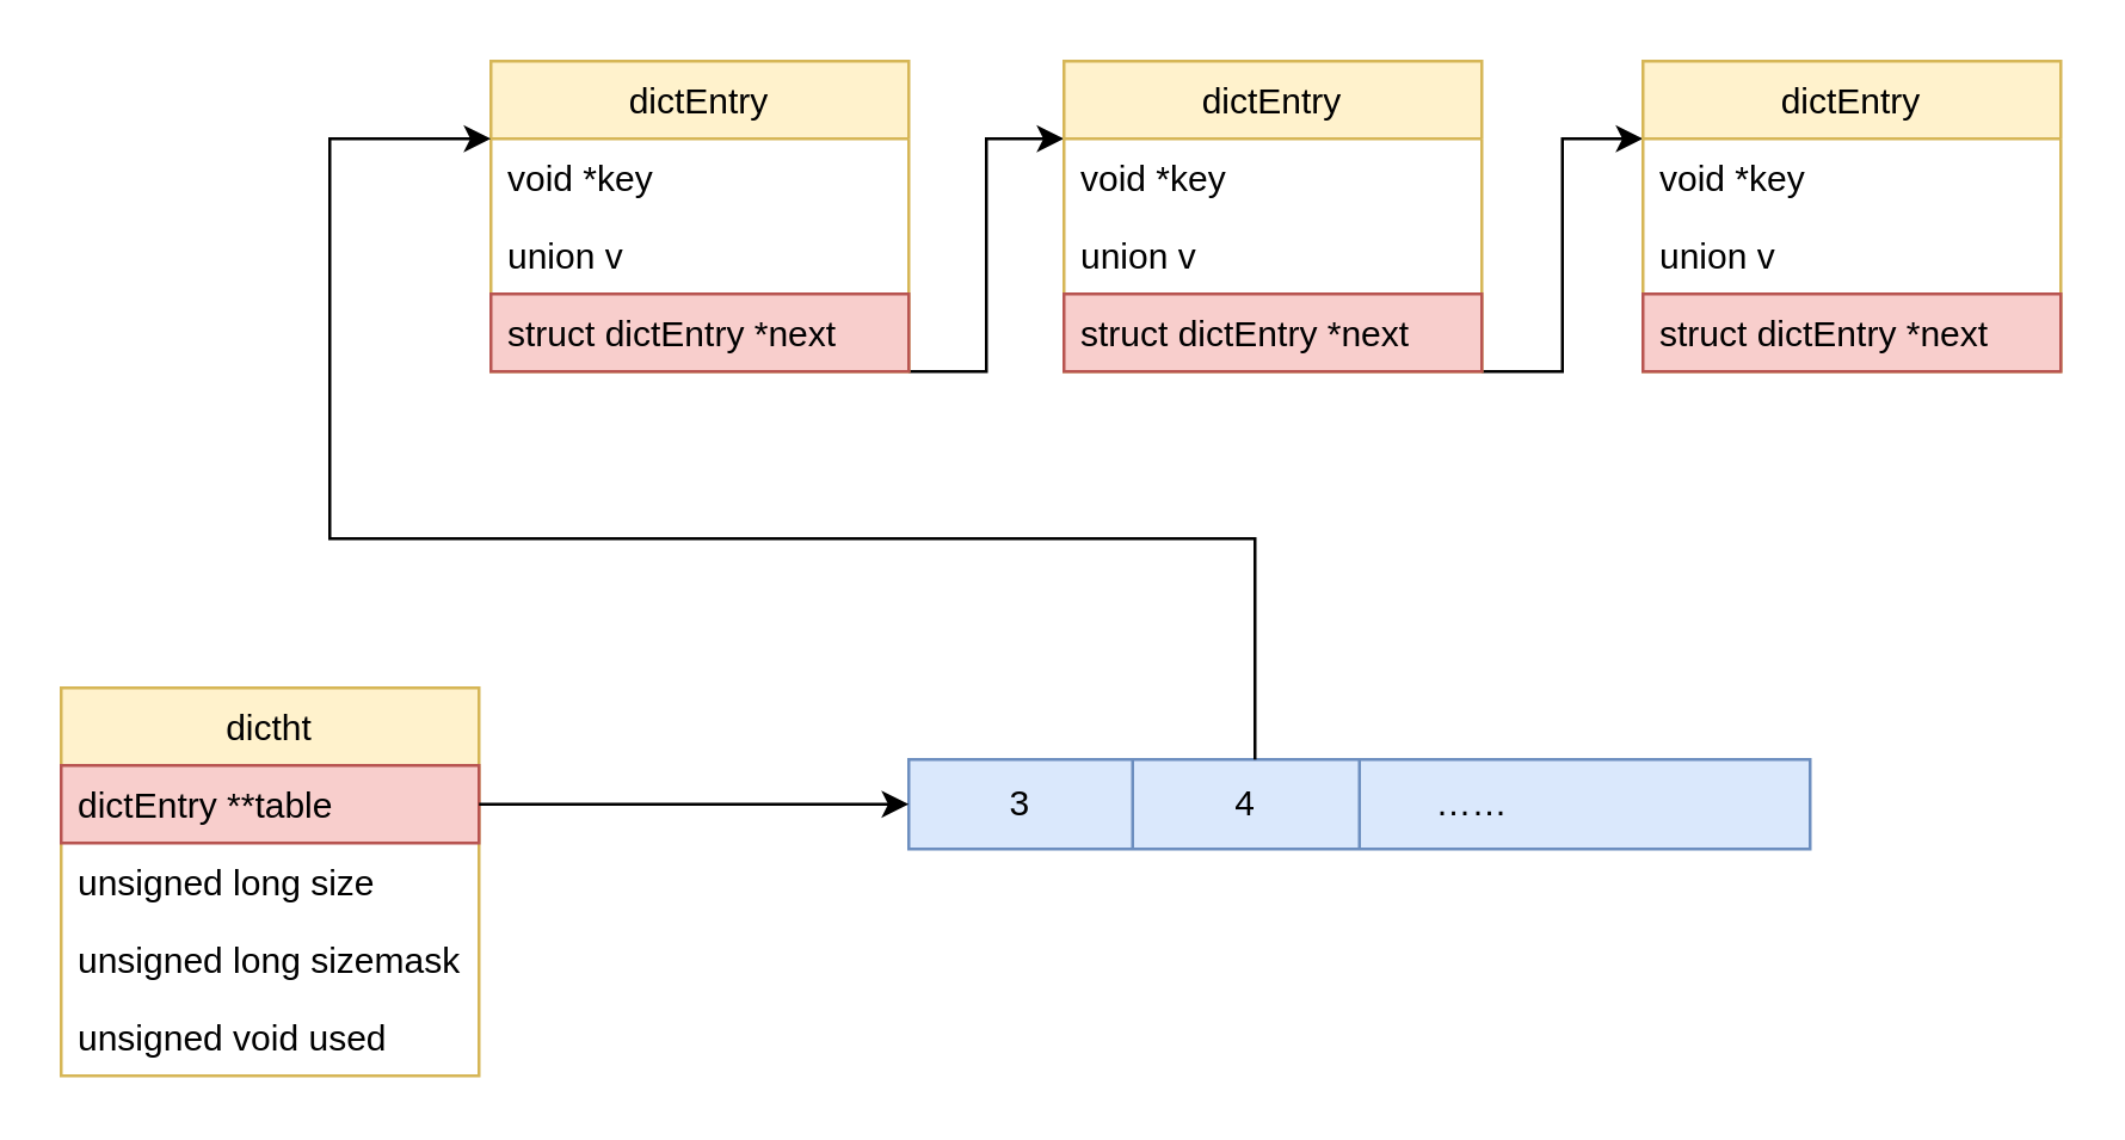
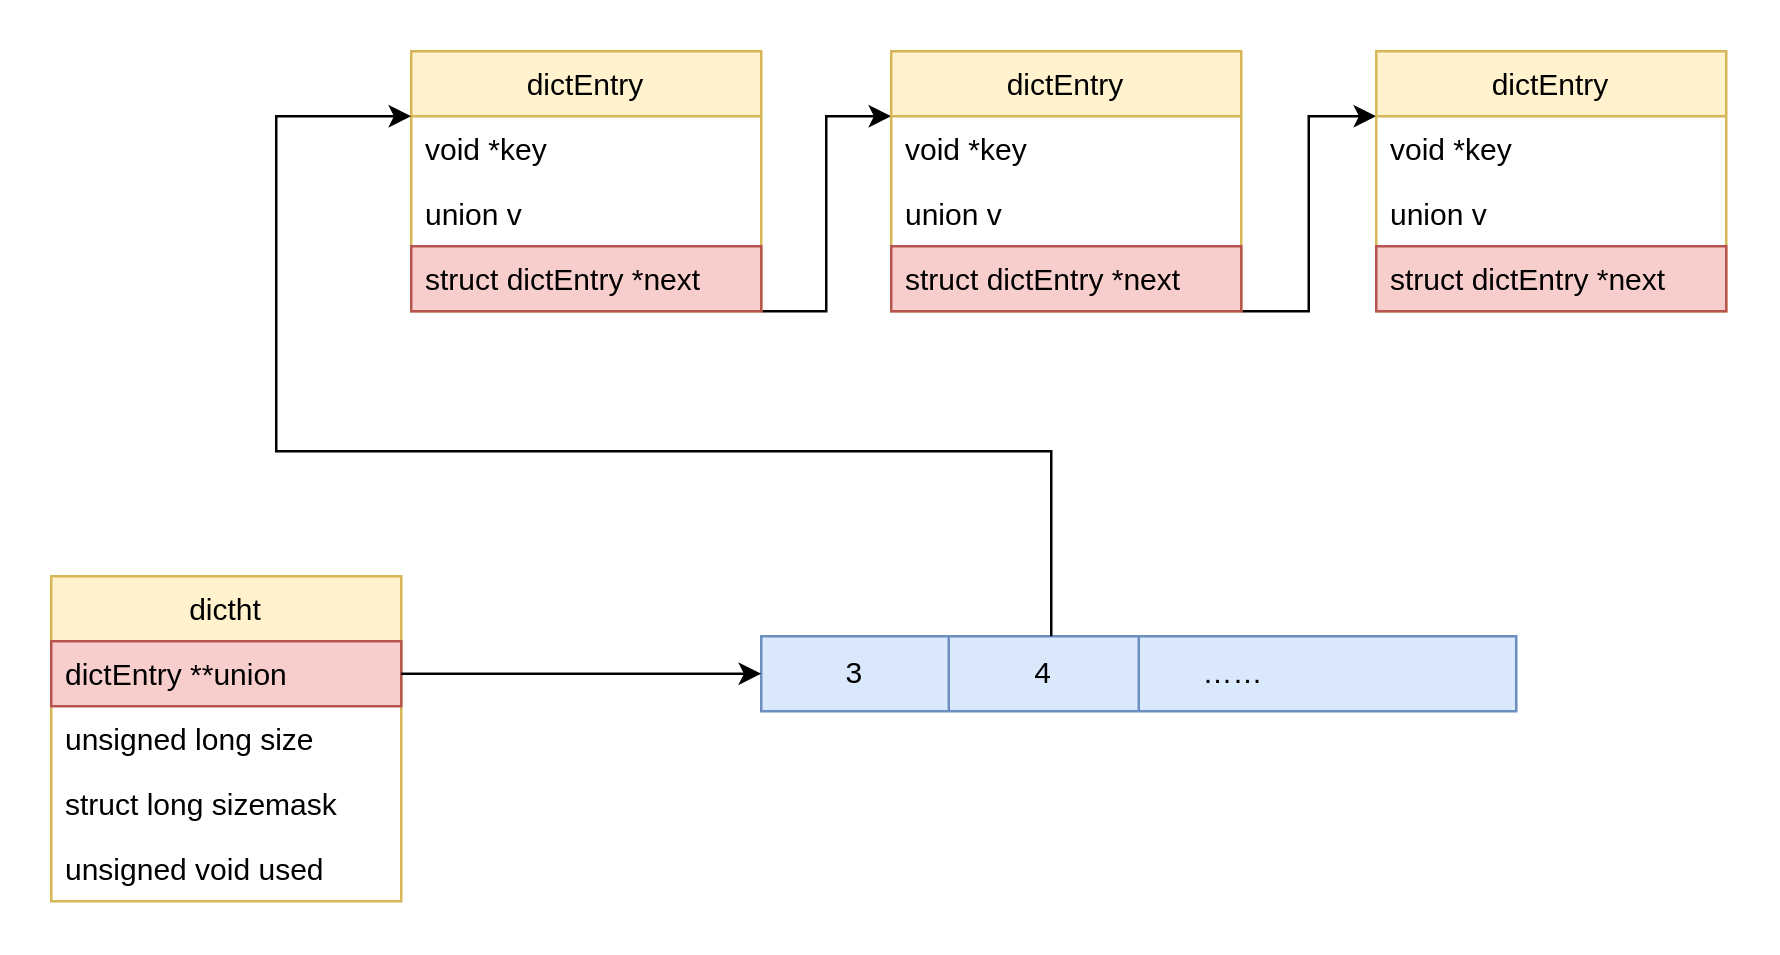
- <mxCell id="3" value="dictEntry **table" style="text;strokeColor=#b85450;fillColor=#f8cecc;align=left;verticalAlign=top;spacingLeft=4;spacingRight=4;overflow=hidden;rotatable=0;points=[[0,0.5],[1,0.5]];portConstraint=eastwest;" parent="2" vertex="1"><mxGeometry y="26" width="140" height="26" as="geometry" /></mxCell>
+ <mxCell id="3" value="dictEntry **union" style="text;strokeColor=#b85450;fillColor=#f8cecc;align=left;verticalAlign=top;spacingLeft=4;spacingRight=4;overflow=hidden;rotatable=0;points=[[0,0.5],[1,0.5]];portConstraint=eastwest;" parent="2" vertex="1"><mxGeometry y="26" width="140" height="26" as="geometry" /></mxCell>
- <mxCell id="5" value="unsigned long sizemask" style="text;strokeColor=none;fillColor=none;align=left;verticalAlign=top;spacingLeft=4;spacingRight=4;overflow=hidden;rotatable=0;points=[[0,0.5],[1,0.5]];portConstraint=eastwest;" parent="2" vertex="1"><mxGeometry y="78" width="140" height="26" as="geometry" /></mxCell>
+ <mxCell id="5" value="struct long sizemask" style="text;strokeColor=none;fillColor=none;align=left;verticalAlign=top;spacingLeft=4;spacingRight=4;overflow=hidden;rotatable=0;points=[[0,0.5],[1,0.5]];portConstraint=eastwest;" parent="2" vertex="1"><mxGeometry y="78" width="140" height="26" as="geometry" /></mxCell>
